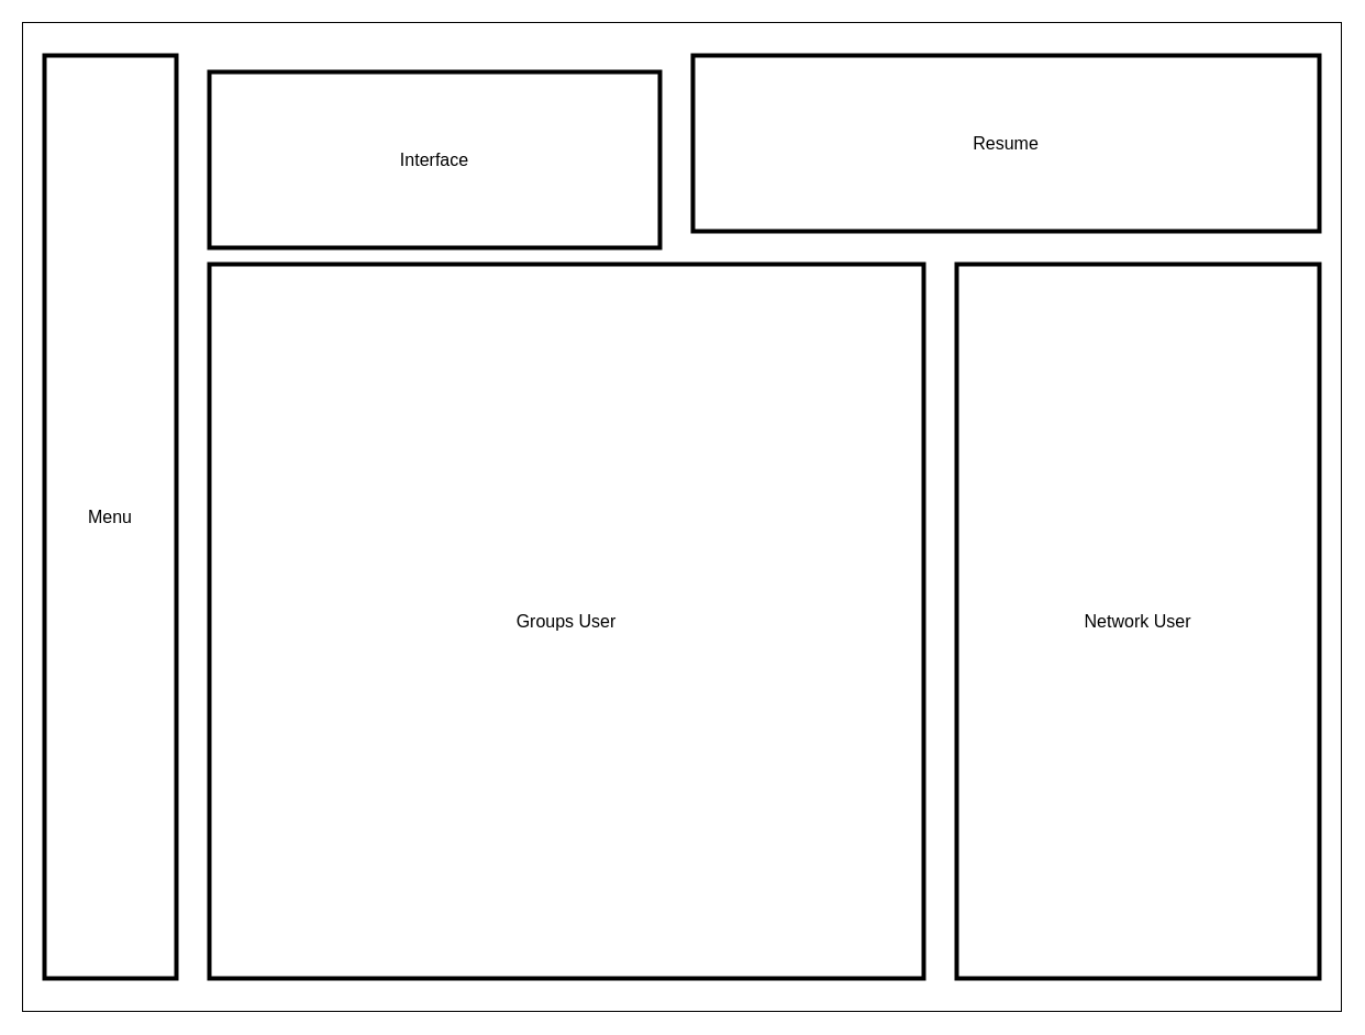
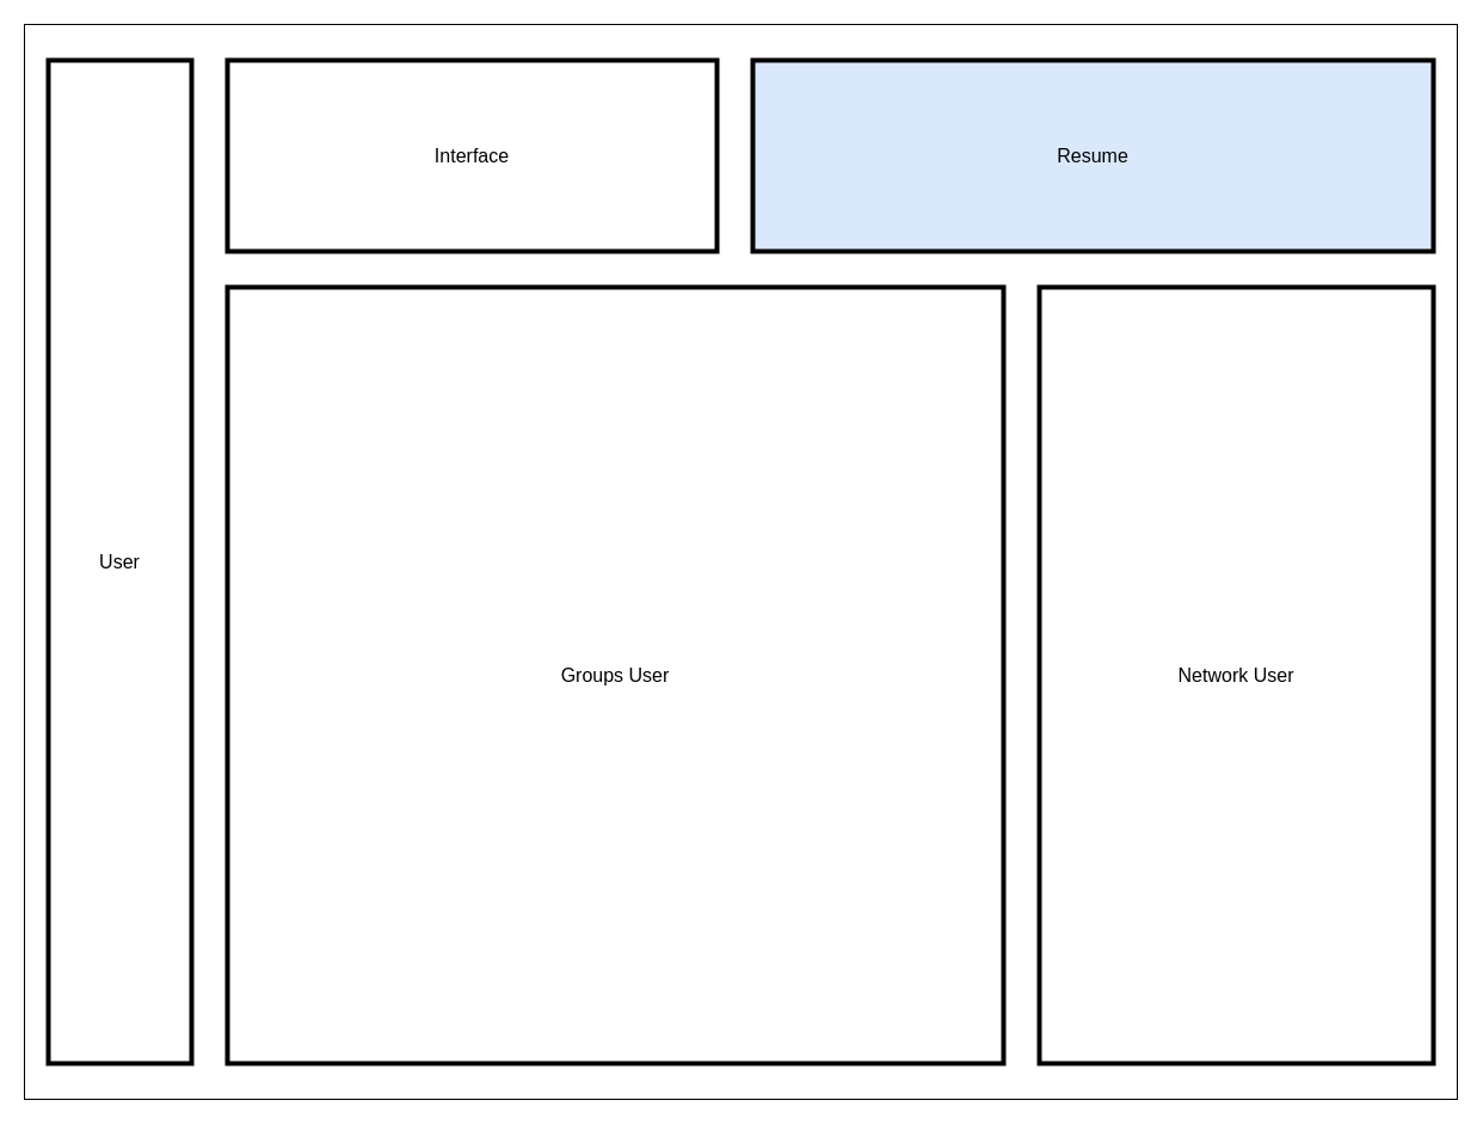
- <mxCell id="5" value="&lt;font style=&quot;font-size: 16px;&quot;&gt;Resume&lt;/font&gt;" style="rounded=0;whiteSpace=wrap;html=1;strokeWidth=4;" vertex="1" parent="1"><mxGeometry x="630" y="50" width="570" height="160" as="geometry" /></mxCell>
+ <mxCell id="5" value="&lt;font style=&quot;font-size: 16px;&quot;&gt;Resume&lt;/font&gt;" style="rounded=0;whiteSpace=wrap;html=1;strokeWidth=4;fillColor=#dae8fc;" vertex="1" parent="1"><mxGeometry x="630" y="50" width="570" height="160" as="geometry" /></mxCell>
- <mxCell id="4" value="&lt;font style=&quot;font-size: 16px;&quot;&gt;Interface&lt;/font&gt;" style="rounded=0;whiteSpace=wrap;html=1;strokeWidth=4;" vertex="1" parent="1"><mxGeometry x="190" y="65" width="410" height="160" as="geometry" /></mxCell>
+ <mxCell id="4" value="&lt;font style=&quot;font-size: 16px;&quot;&gt;Interface&lt;/font&gt;" style="rounded=0;whiteSpace=wrap;html=1;strokeWidth=4;" vertex="1" parent="1"><mxGeometry x="190" y="50" width="410" height="160" as="geometry" /></mxCell>
- <mxCell id="3" value="&lt;font style=&quot;font-size: 16px;&quot;&gt;Menu&lt;/font&gt;" style="rounded=0;whiteSpace=wrap;html=1;strokeWidth=4;" vertex="1" parent="1"><mxGeometry x="40" y="50" width="120" height="840" as="geometry" /></mxCell>
+ <mxCell id="3" value="&lt;font style=&quot;font-size: 16px;&quot;&gt;User&lt;/font&gt;" style="rounded=0;whiteSpace=wrap;html=1;strokeWidth=4;" vertex="1" parent="1"><mxGeometry x="40" y="50" width="120" height="840" as="geometry" /></mxCell>
